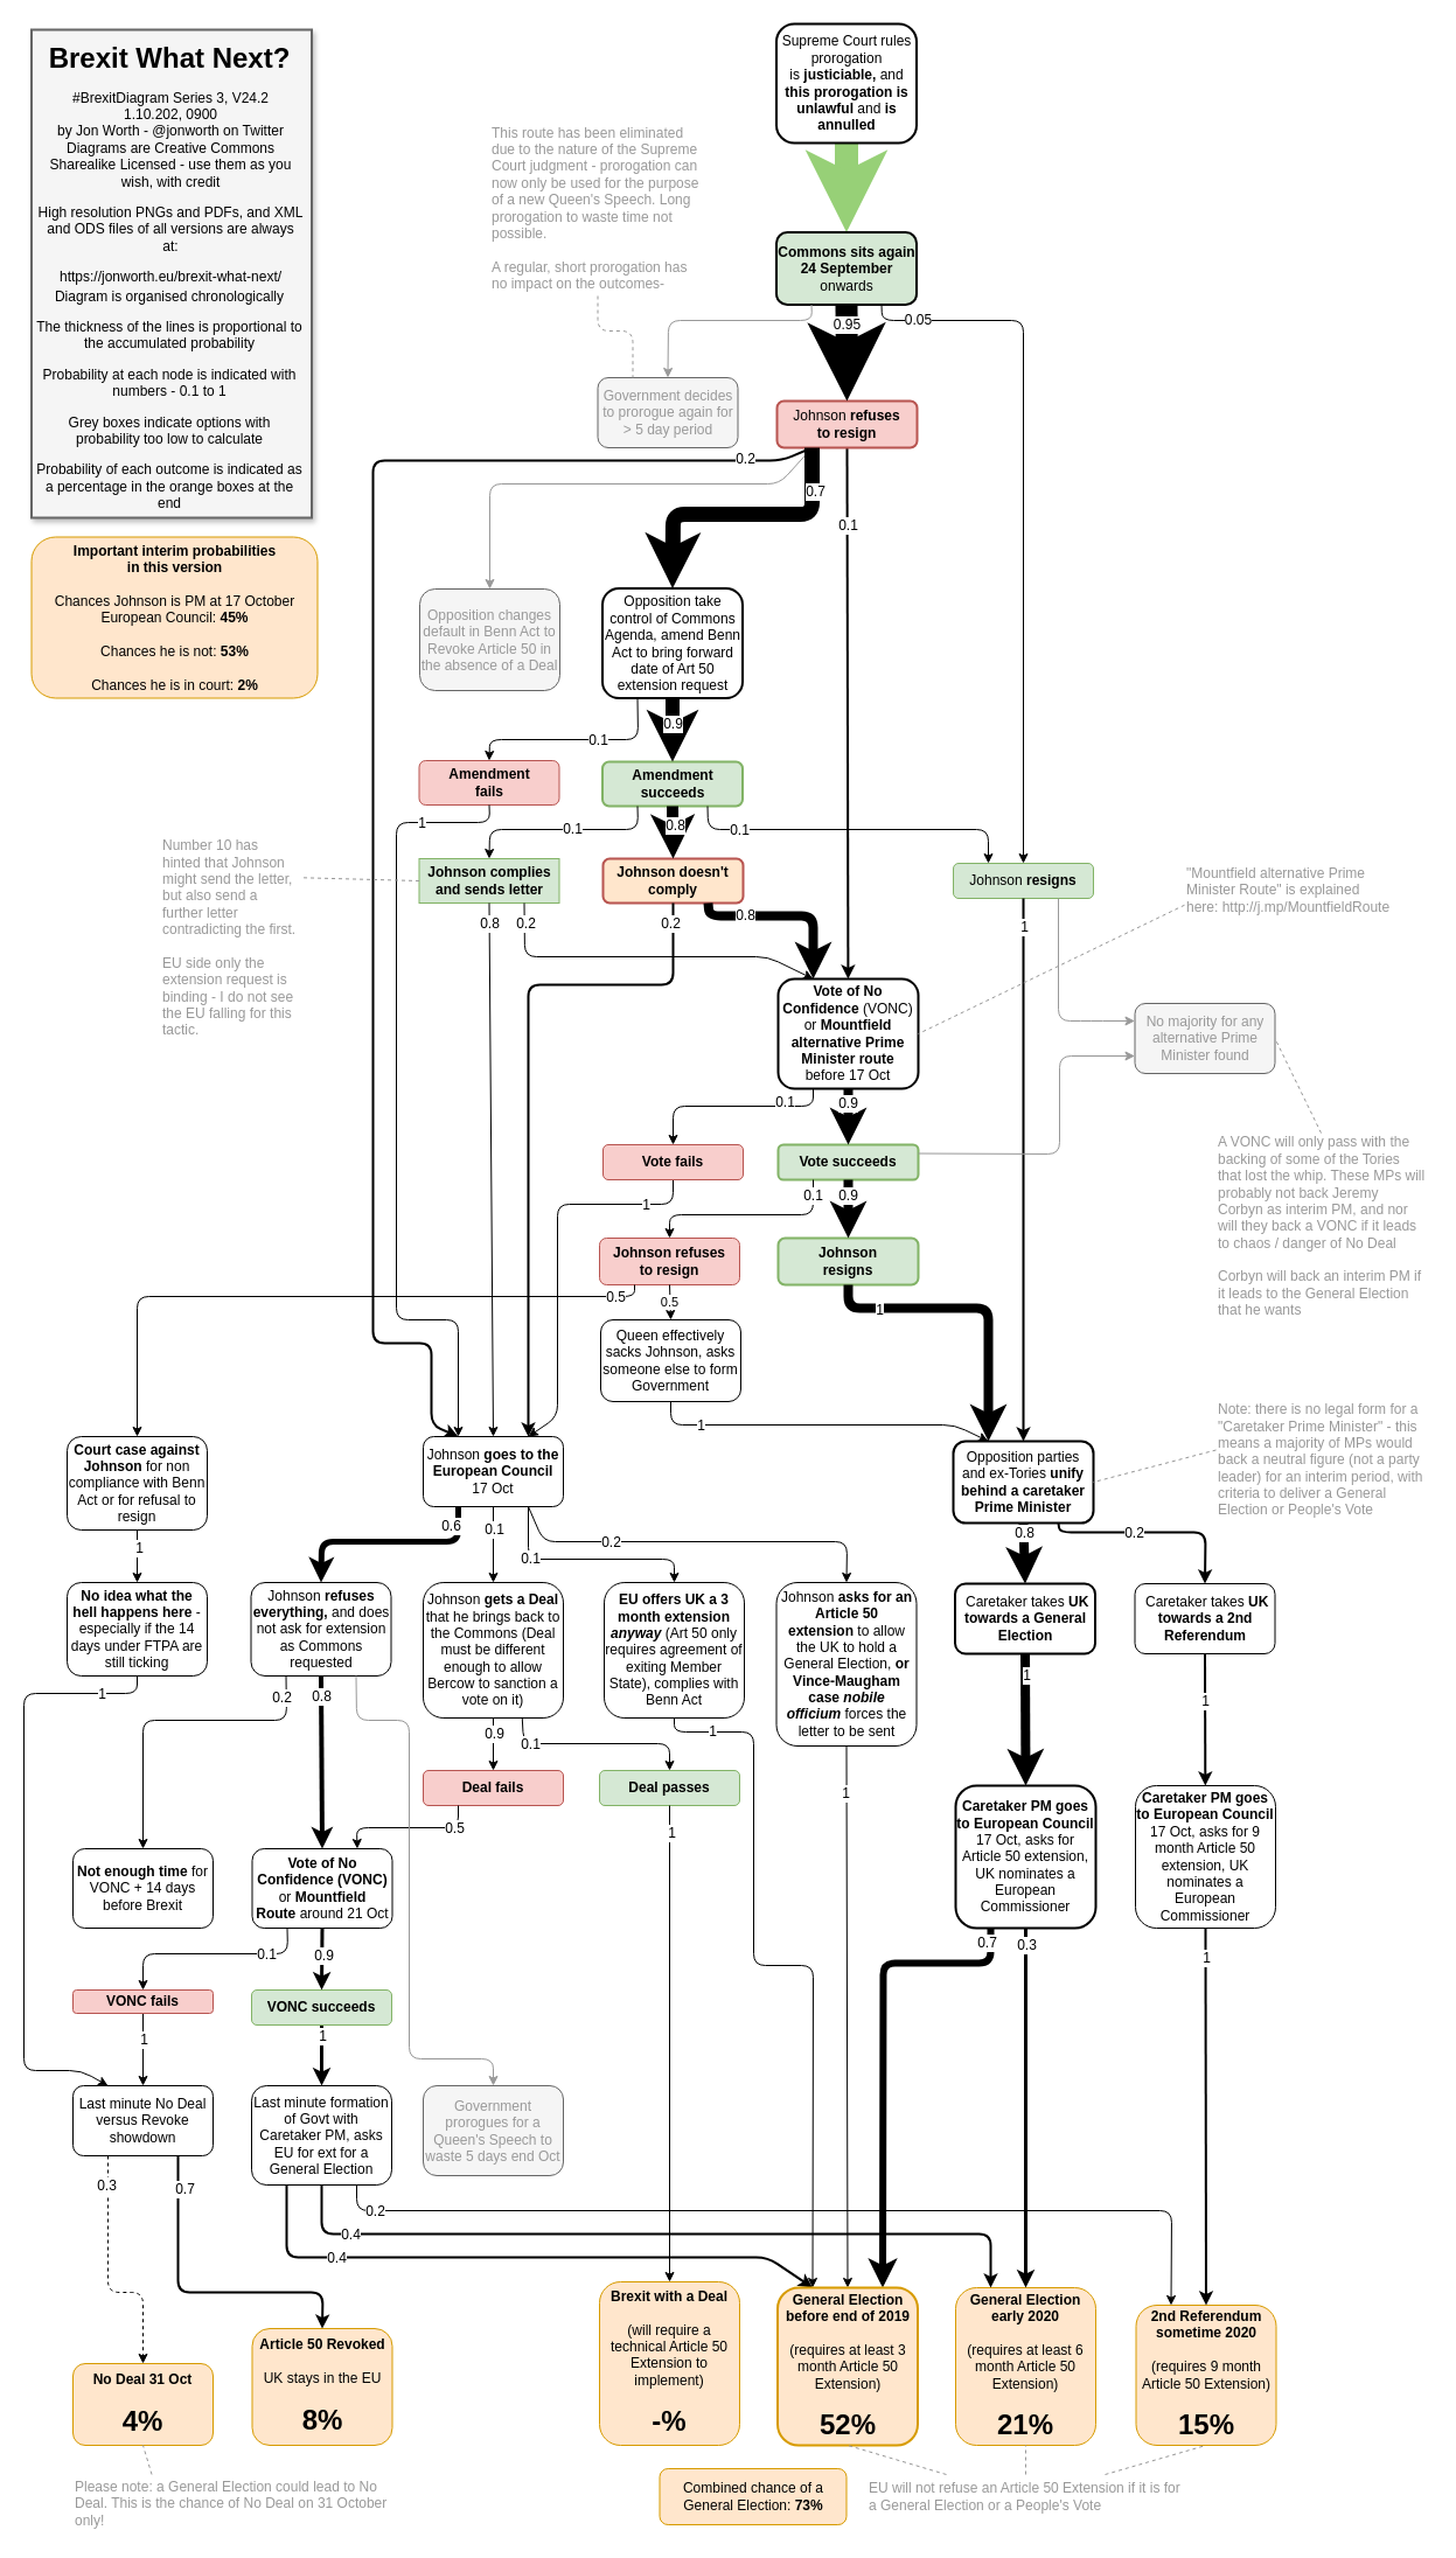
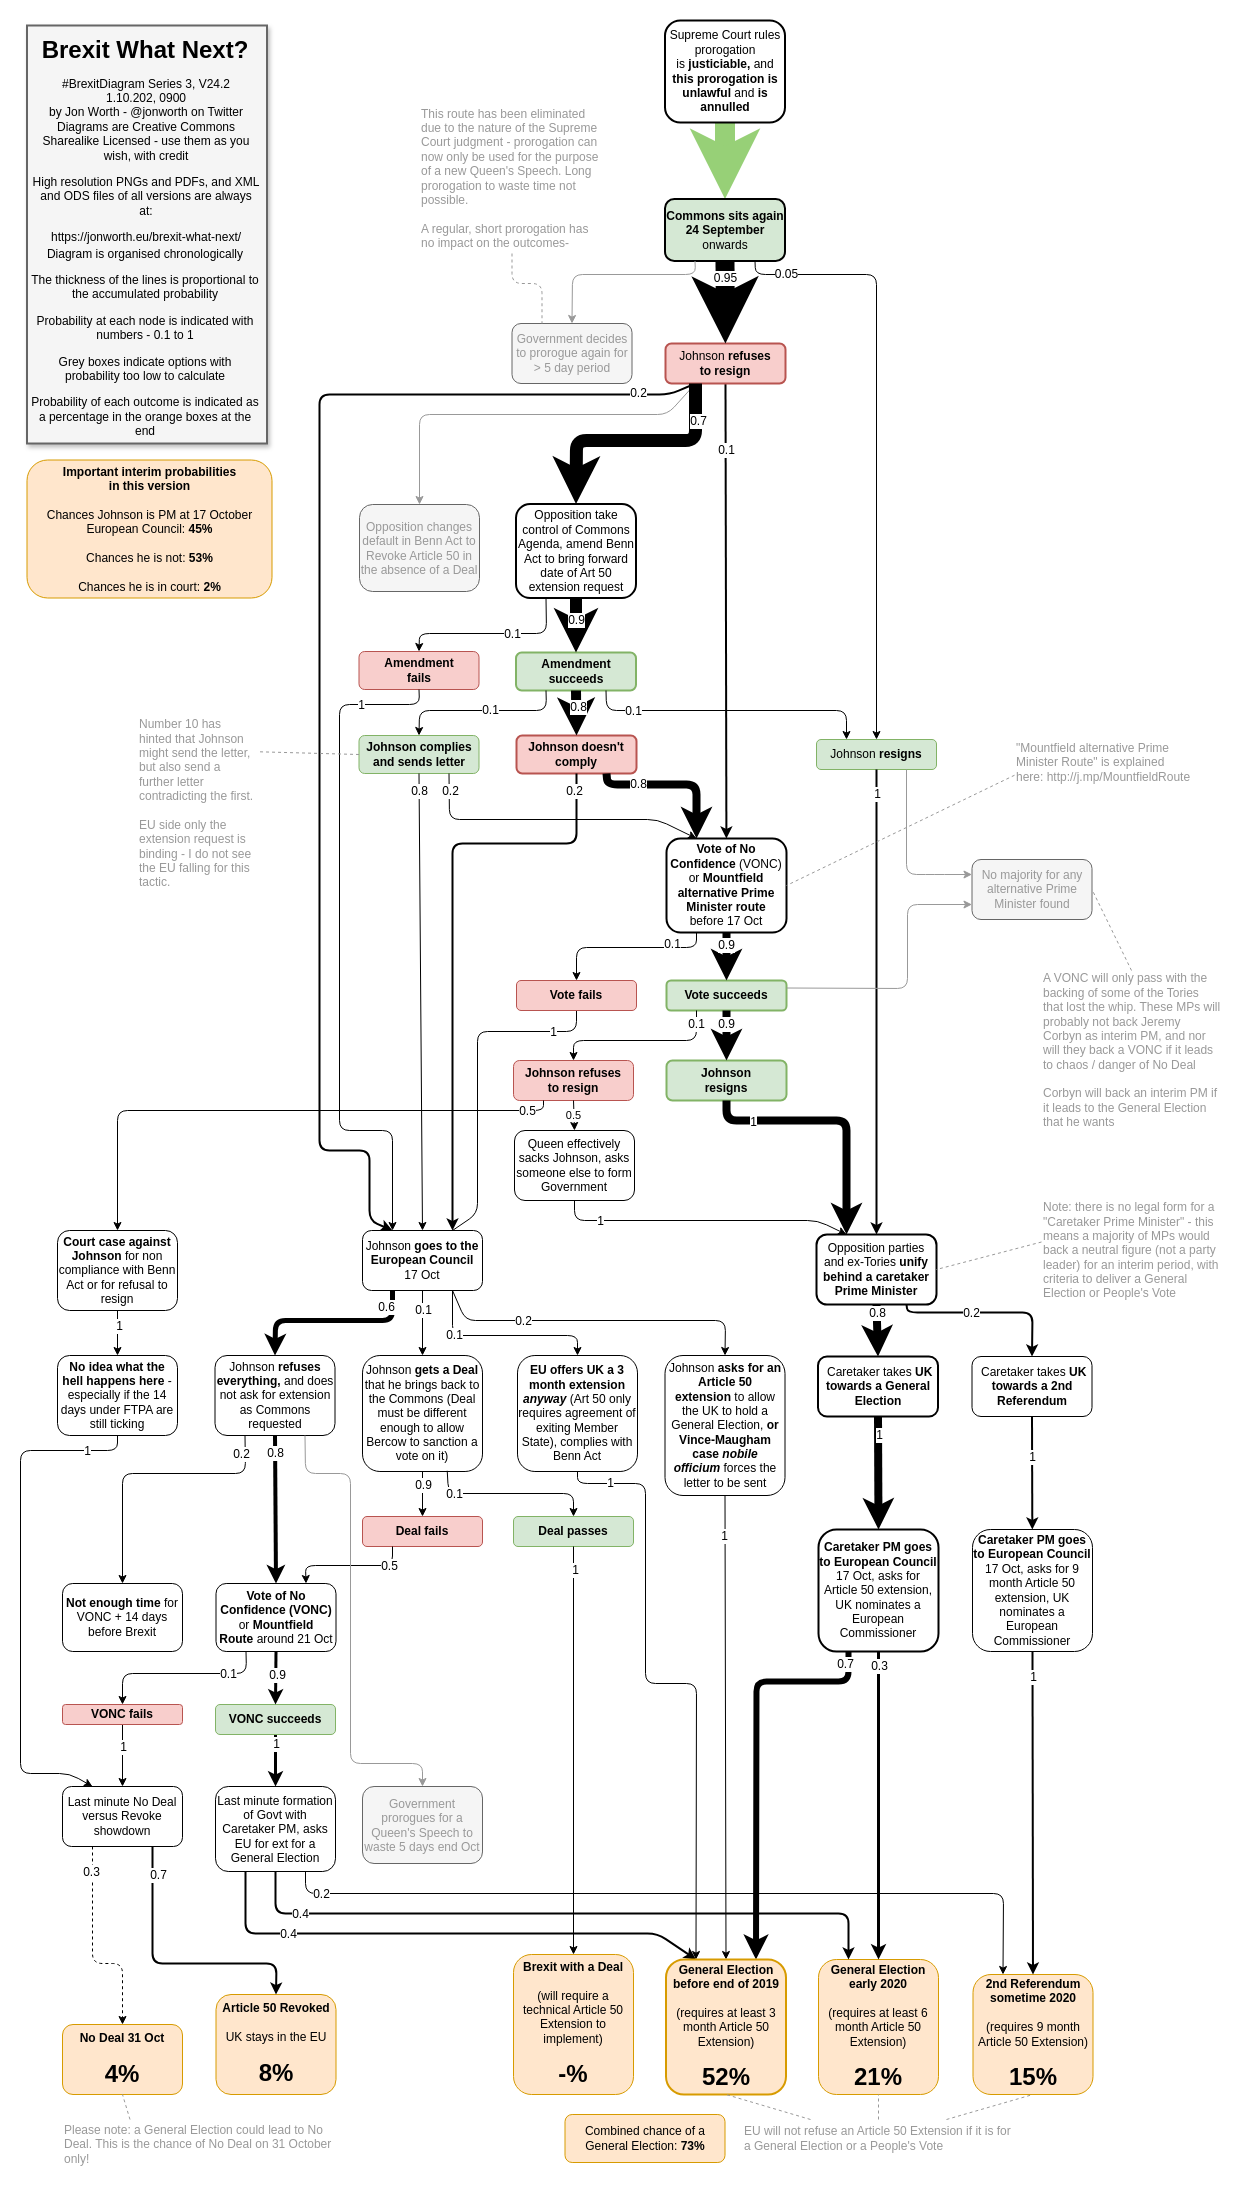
- <mxCell id="127" value="&lt;b style=&quot;font-size: 12px&quot;&gt;Johnson complies and sends letter&lt;/b&gt;" style="whiteSpace=wrap;html=1;fillColor=#d5e8d4;strokeColor=#82b366;fontSize=12;strokeWidth=1;rounded=0;" parent="1" vertex="1"><mxGeometry x="358.5" y="735" width="120" height="38" as="geometry" /></mxCell>
+ <mxCell id="127" value="&lt;b style=&quot;font-size: 12px&quot;&gt;Johnson complies and sends letter&lt;/b&gt;" style="rounded=1;whiteSpace=wrap;html=1;fillColor=#d5e8d4;strokeColor=#82b366;fontSize=12;strokeWidth=1;" parent="1" vertex="1"><mxGeometry x="358.5" y="735" width="120" height="38" as="geometry" /></mxCell>
- <mxCell id="128" value="&lt;b&gt;Johnson doesn't comply&lt;/b&gt;" style="rounded=1;whiteSpace=wrap;html=1;fillColor=#ffe6cc;strokeColor=#b85450;fontSize=12;strokeWidth=2;" parent="1" vertex="1"><mxGeometry x="516" y="735" width="120" height="38" as="geometry" /></mxCell>
+ <mxCell id="128" value="&lt;b&gt;Johnson doesn't comply&lt;/b&gt;" style="rounded=1;whiteSpace=wrap;html=1;fillColor=#f8cecc;strokeColor=#b85450;fontSize=12;strokeWidth=2;" parent="1" vertex="1"><mxGeometry x="516" y="735" width="120" height="38" as="geometry" /></mxCell>
- <mxCell id="24" value="" style="endArrow=classic;html=1;exitX=0.5;exitY=1;exitDx=0;exitDy=0;entryX=0.75;entryY=0;entryDx=0;entryDy=0;fontSize=12;strokeWidth=1;" parent="1" source="26" target="23" edge="1"><mxGeometry width="50" height="50" relative="1" as="geometry"><mxPoint x="431" y="945" as="sourcePoint" /><mxPoint x="481" y="895" as="targetPoint" /><Array as="points"><mxPoint x="576" y="1031" /><mxPoint x="477" y="1031" /><mxPoint x="477" y="1213" /></Array></mxGeometry></mxCell>
+ <mxCell id="24" value="" style="endArrow=none;html=1;exitX=0.5;exitY=1;exitDx=0;exitDy=0;entryX=0.75;entryY=0;entryDx=0;entryDy=0;fontSize=12;strokeWidth=1;" parent="1" source="26" target="23" edge="1"><mxGeometry width="50" height="50" relative="1" as="geometry"><mxPoint x="431" y="945" as="sourcePoint" /><mxPoint x="481" y="895" as="targetPoint" /><Array as="points"><mxPoint x="576" y="1031" /><mxPoint x="477" y="1031" /><mxPoint x="477" y="1213" /></Array></mxGeometry></mxCell>
